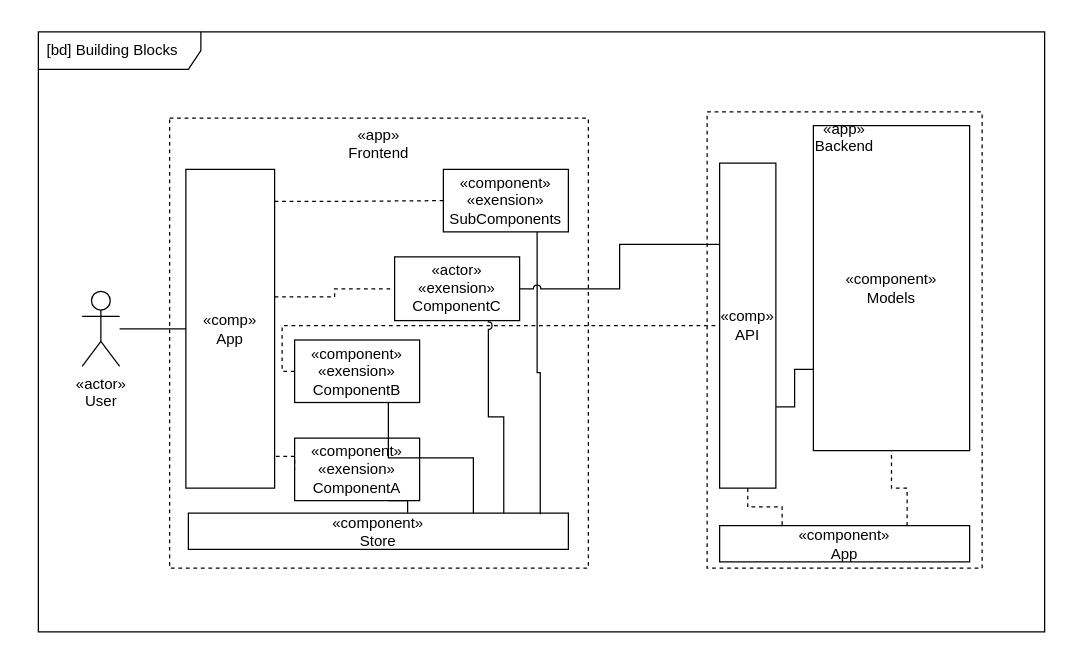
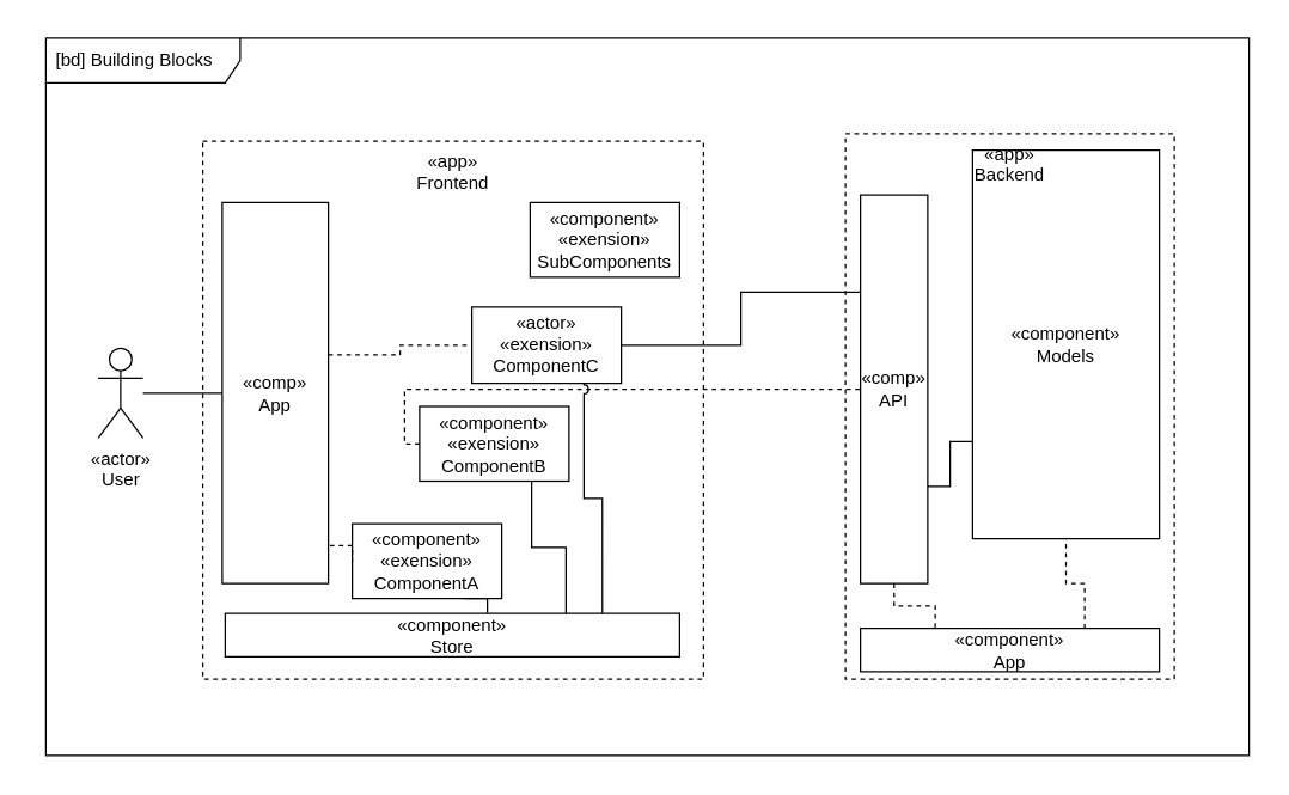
- <mxCell id="9" style="edgeStyle=orthogonalEdgeStyle;html=1;exitX=1;exitY=0.1;exitDx=0;exitDy=0;entryX=0;entryY=0.5;entryDx=0;entryDy=0;endArrow=none;endFill=0;rounded=0;dashed=1;exitPerimeter=0;" edge="1" parent="8" source="12" target="15"><mxGeometry relative="1" as="geometry" /></mxCell>
- <mxCell id="31" value="«component»&lt;br&gt;«exension»&lt;br&gt;ComponentB" style="rounded=0;whiteSpace=wrap;html=1;fillColor=none;" parent="8" vertex="1"><mxGeometry x="235" y="271.5" width="100" height="50" as="geometry" /></mxCell>
+ <mxCell id="31" value="«component»&lt;br&gt;«exension»&lt;br&gt;ComponentB" style="rounded=0;whiteSpace=wrap;html=1;fillColor=none;" parent="8" vertex="1"><mxGeometry x="280" y="271.5" width="100" height="50" as="geometry" /></mxCell>
- <mxCell id="14" style="edgeStyle=orthogonalEdgeStyle;rounded=0;jumpStyle=arc;html=1;entryX=0.926;entryY=0.034;entryDx=0;entryDy=0;entryPerimeter=0;strokeColor=default;endArrow=none;endFill=0;exitX=0.75;exitY=1;exitDx=0;exitDy=0;" edge="1" parent="8" source="15" target="13"><mxGeometry relative="1" as="geometry" /></mxCell>
